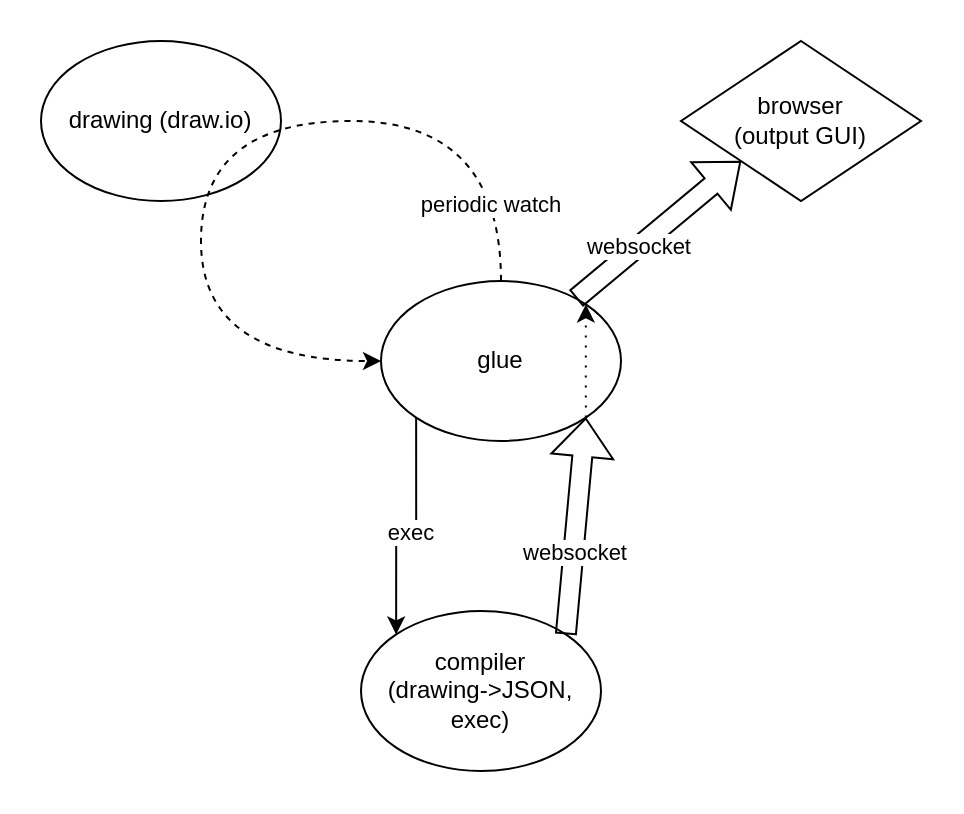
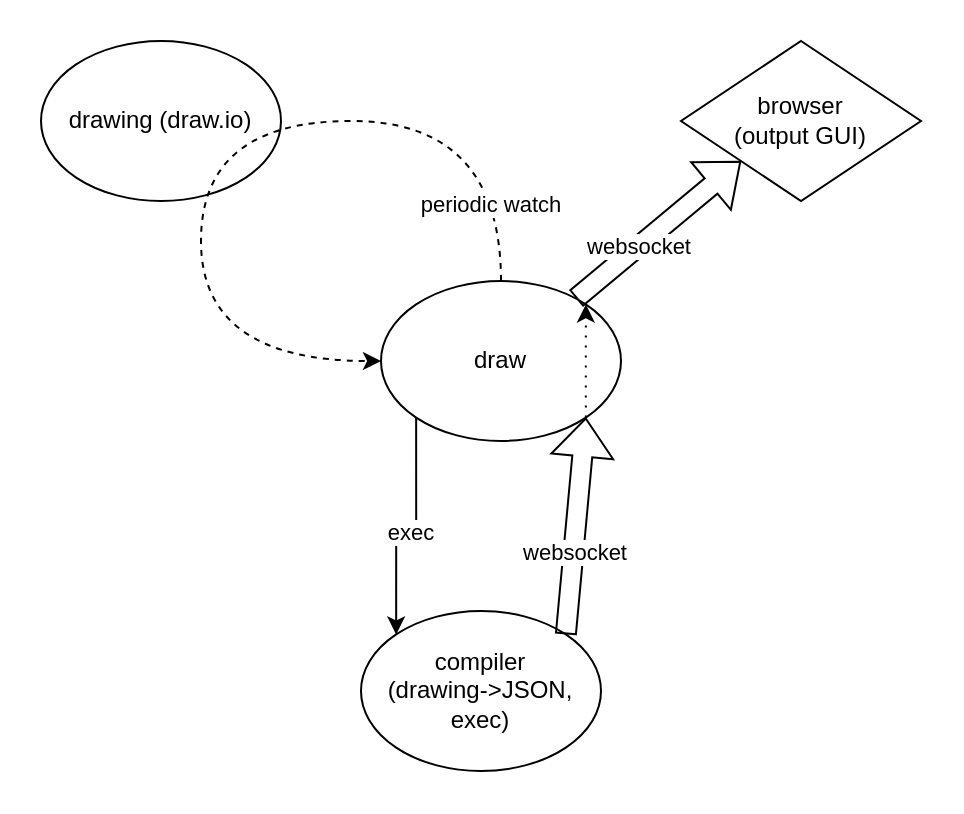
- <mxCell id="6" value="glue" style="ellipse;whiteSpace=wrap;html=1;" vertex="1" parent="1"><mxGeometry x="190" y="140" width="120" height="80" as="geometry" /></mxCell>
+ <mxCell id="6" value="draw" style="ellipse;whiteSpace=wrap;html=1;" vertex="1" parent="1"><mxGeometry x="190" y="140" width="120" height="80" as="geometry" /></mxCell>
